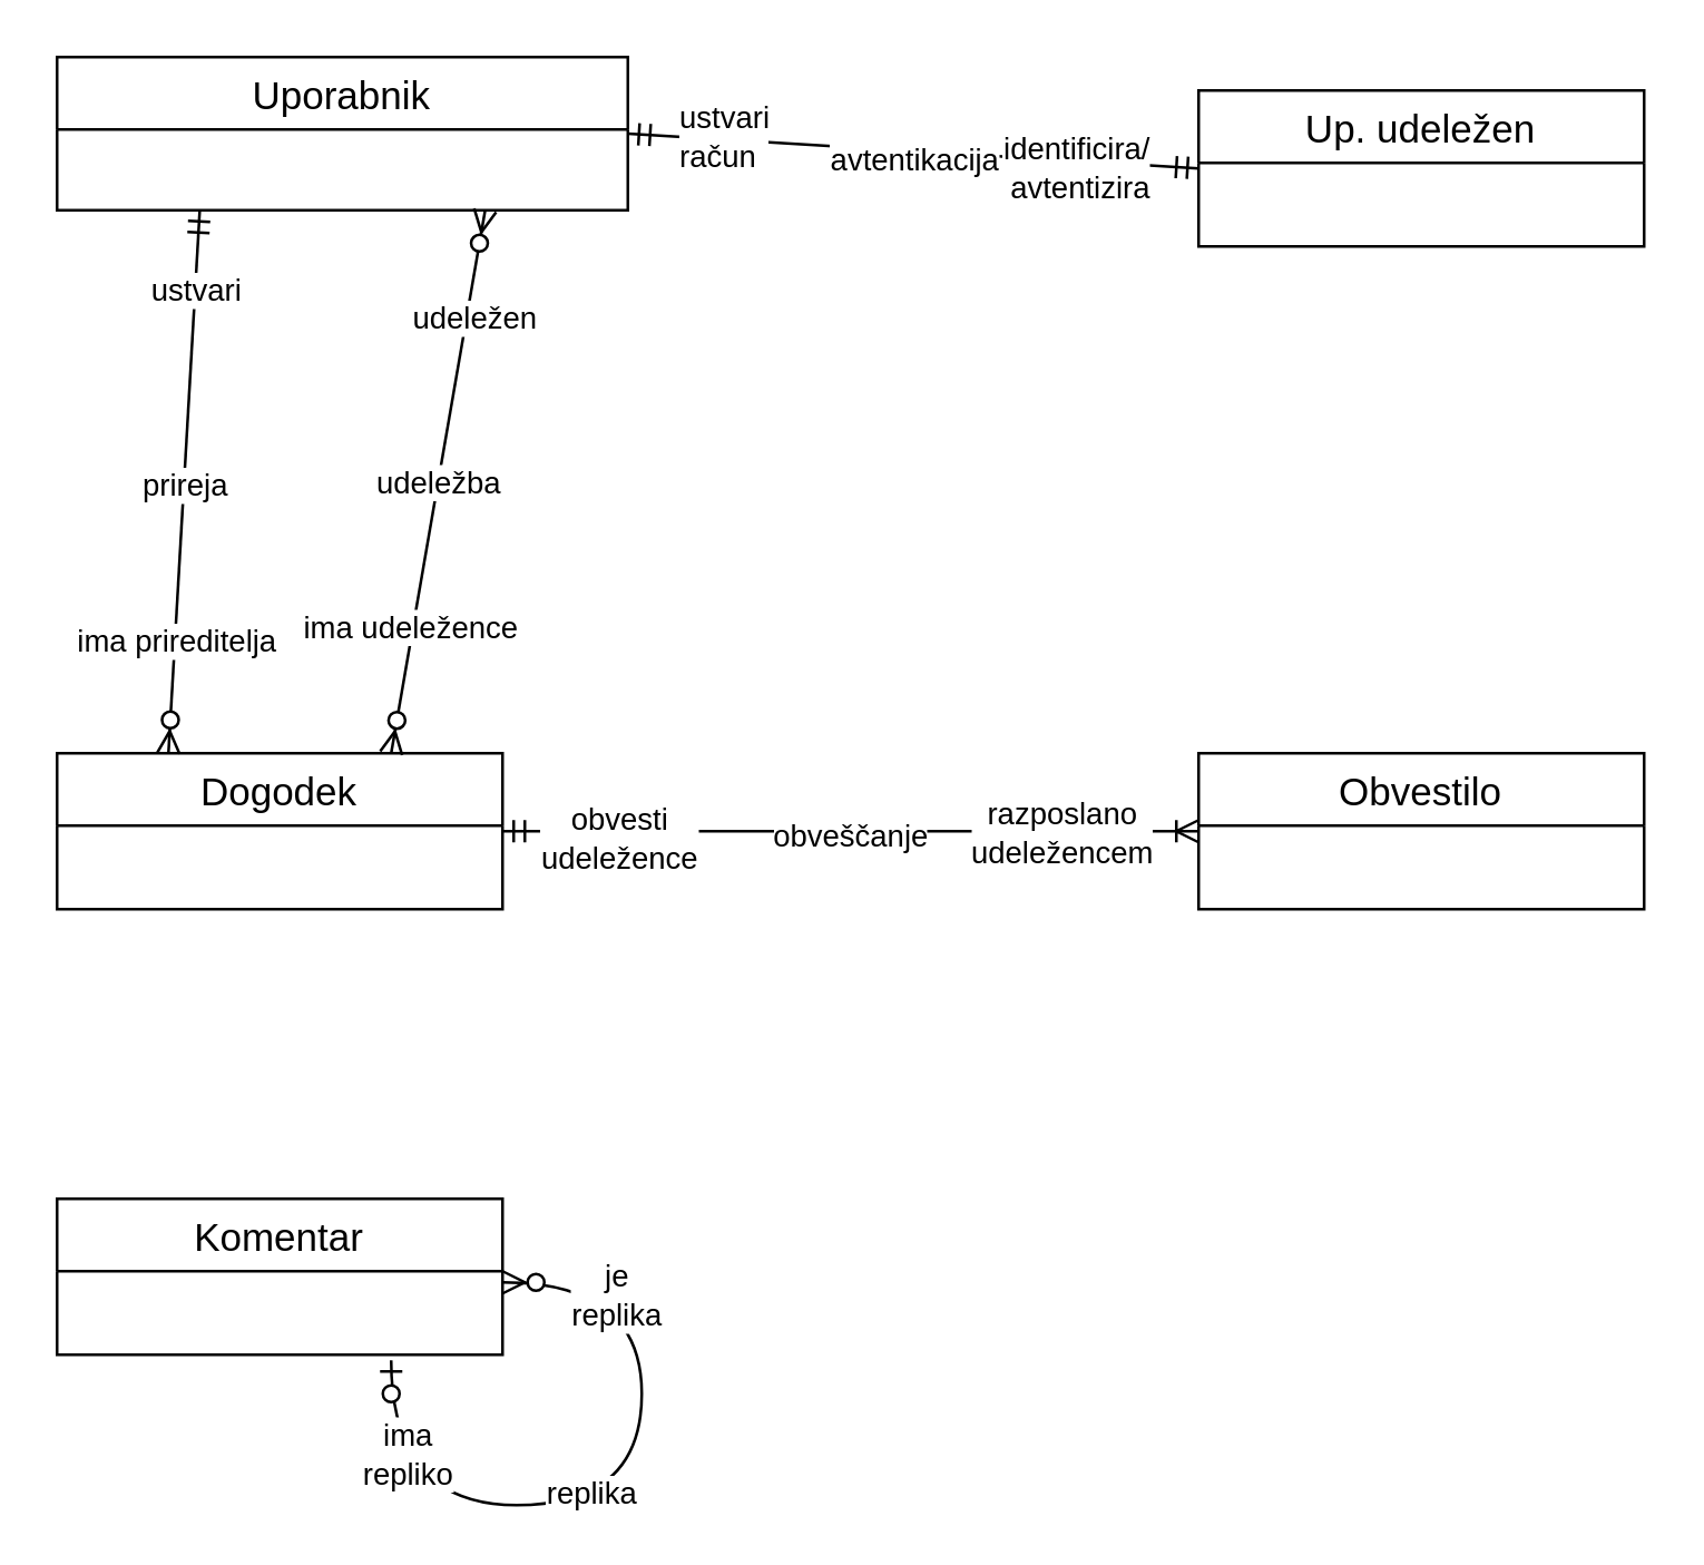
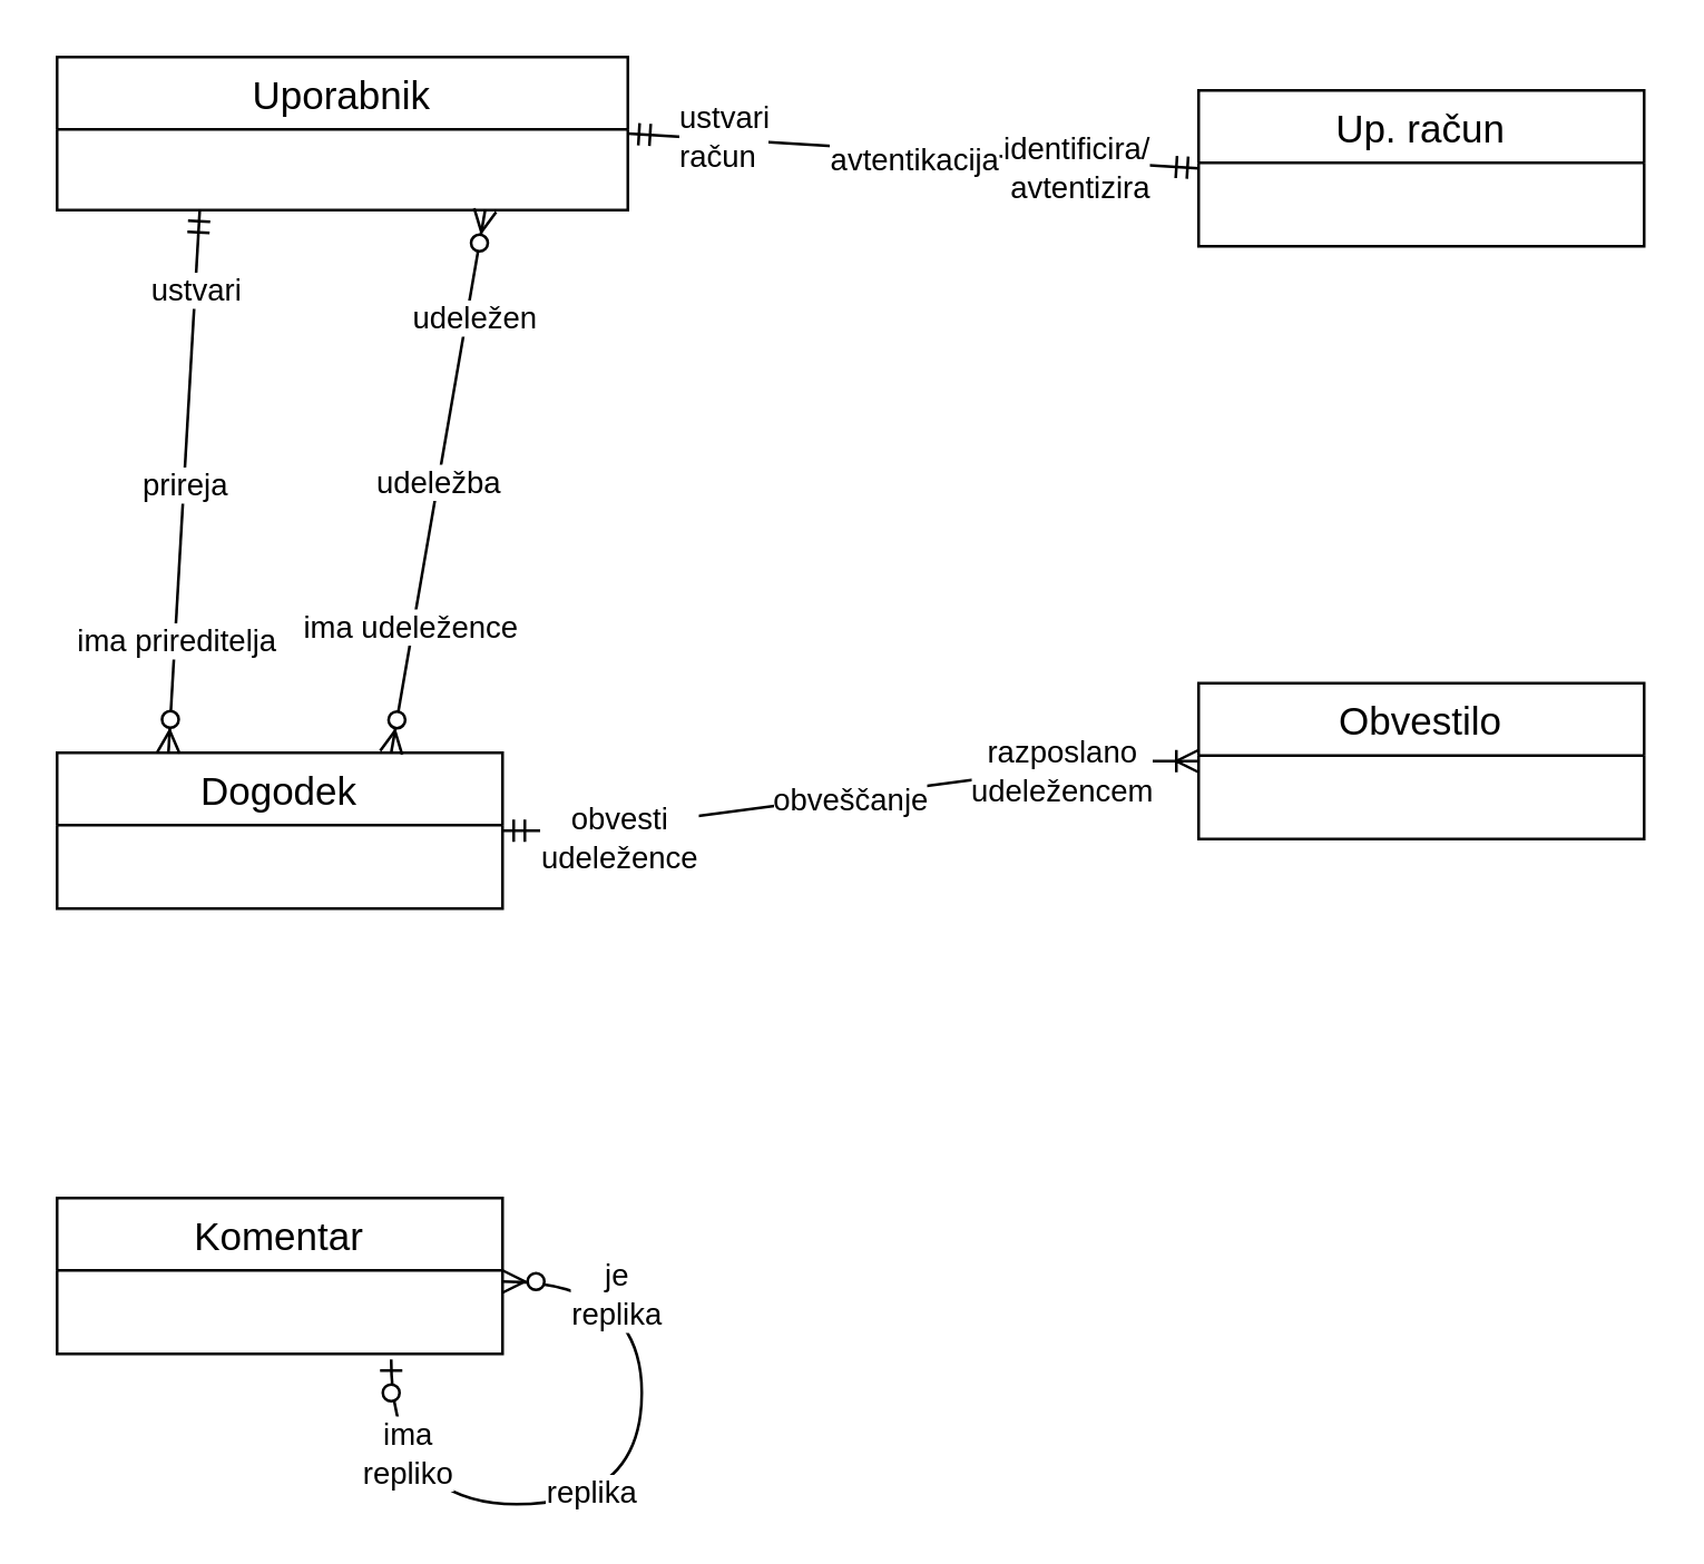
- <mxCell id="3" value="Up. udeležen" style="swimlane;fontStyle=0;childLayout=stackLayout;horizontal=1;startSize=26;horizontalStack=0;resizeParent=1;resizeParentMax=0;resizeLast=0;collapsible=1;marginBottom=0;align=center;fontSize=14;labelBackgroundColor=default;" vertex="1" parent="1"><mxGeometry x="430" y="32" width="160" height="56" as="geometry" /></mxCell>
+ <mxCell id="3" value="Up. račun" style="swimlane;fontStyle=0;childLayout=stackLayout;horizontal=1;startSize=26;horizontalStack=0;resizeParent=1;resizeParentMax=0;resizeLast=0;collapsible=1;marginBottom=0;align=center;fontSize=14;labelBackgroundColor=default;" vertex="1" parent="1"><mxGeometry x="430" y="32" width="160" height="56" as="geometry" /></mxCell>
- <mxCell id="5" value="Obvestilo" style="swimlane;fontStyle=0;childLayout=stackLayout;horizontal=1;startSize=26;horizontalStack=0;resizeParent=1;resizeParentMax=0;resizeLast=0;collapsible=1;marginBottom=0;align=center;fontSize=14;labelBackgroundColor=default;" vertex="1" parent="1"><mxGeometry x="430" y="270" width="160" height="56" as="geometry" /></mxCell>
+ <mxCell id="5" value="Obvestilo" style="swimlane;fontStyle=0;childLayout=stackLayout;horizontal=1;startSize=26;horizontalStack=0;resizeParent=1;resizeParentMax=0;resizeLast=0;collapsible=1;marginBottom=0;align=center;fontSize=14;labelBackgroundColor=default;" vertex="1" parent="1"><mxGeometry x="430" y="245" width="160" height="56" as="geometry" /></mxCell>
